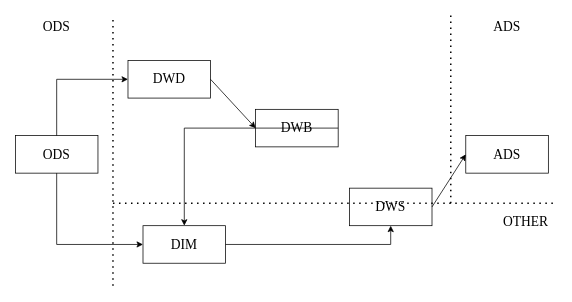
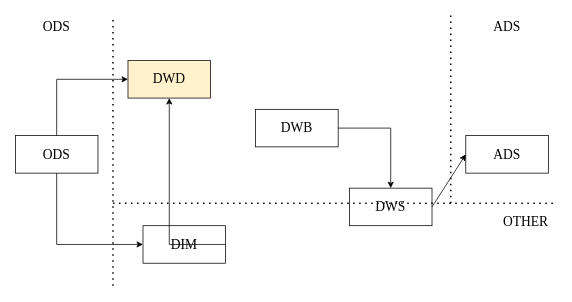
- <mxCell id="3" value="&lt;p style=&quot;font-size: 18px&quot;&gt;&lt;font face=&quot;Comic Sans MS&quot; style=&quot;font-size: 18px&quot;&gt;DWD&lt;/font&gt;&lt;/p&gt;" style="rounded=0;whiteSpace=wrap;html=1;fontSize=16;" vertex="1" parent="1"><mxGeometry x="170" y="80" width="110" height="50" as="geometry" /></mxCell>
+ <mxCell id="3" value="&lt;p style=&quot;font-size: 18px&quot;&gt;&lt;font face=&quot;Comic Sans MS&quot; style=&quot;font-size: 18px&quot;&gt;DWD&lt;/font&gt;&lt;/p&gt;" style="rounded=0;whiteSpace=wrap;html=1;fontSize=16;fillColor=#fff2cc;" vertex="1" parent="1"><mxGeometry x="170" y="80" width="110" height="50" as="geometry" /></mxCell>
- <mxCell id="10" value="" style="endArrow=classic;html=1;rounded=0;fontFamily=Comic Sans MS;fontSize=18;fontColor=#000000;exitX=1;exitY=0.5;exitDx=0;exitDy=0;entryX=0;entryY=0.5;entryDx=0;entryDy=0;" edge="1" parent="1" source="3" target="4"><mxGeometry width="50" height="50" relative="1" as="geometry"><mxPoint x="350" y="250" as="sourcePoint" /><mxPoint x="400" y="200" as="targetPoint" /></mxGeometry></mxCell>
- <mxCell id="11" value="" style="edgeStyle=segmentEdgeStyle;endArrow=classic;html=1;rounded=0;fontFamily=Comic Sans MS;fontSize=18;fontColor=#000000;exitX=1;exitY=0.5;exitDx=0;exitDy=0;" edge="1" parent="1" source="4" target="7"><mxGeometry width="50" height="50" relative="1" as="geometry"><mxPoint x="420" y="340" as="sourcePoint" /><mxPoint x="470" y="290" as="targetPoint" /></mxGeometry></mxCell>
+ <mxCell id="11" value="" style="edgeStyle=segmentEdgeStyle;endArrow=classic;html=1;rounded=0;fontFamily=Comic Sans MS;fontSize=18;fontColor=#000000;exitX=1;exitY=0.5;exitDx=0;exitDy=0;entryX=0.5;entryY=0;entryDx=0;entryDy=0;" edge="1" parent="1" source="4" target="5"><mxGeometry width="50" height="50" relative="1" as="geometry"><mxPoint x="420" y="340" as="sourcePoint" /><mxPoint x="470" y="290" as="targetPoint" /></mxGeometry></mxCell>
- <mxCell id="12" value="" style="edgeStyle=segmentEdgeStyle;endArrow=classic;html=1;rounded=0;fontFamily=Comic Sans MS;fontSize=18;fontColor=#000000;exitX=1;exitY=0.5;exitDx=0;exitDy=0;entryX=0.5;entryY=1;entryDx=0;entryDy=0;" edge="1" parent="1" source="7" target="5"><mxGeometry width="50" height="50" relative="1" as="geometry"><mxPoint x="330" y="350" as="sourcePoint" /><mxPoint x="380" y="300" as="targetPoint" /></mxGeometry></mxCell>
+ <mxCell id="12" value="" style="edgeStyle=segmentEdgeStyle;endArrow=classic;html=1;rounded=0;fontFamily=Comic Sans MS;fontSize=18;fontColor=#000000;exitX=1;exitY=0.5;exitDx=0;exitDy=0;" edge="1" parent="1" source="7" target="3"><mxGeometry width="50" height="50" relative="1" as="geometry"><mxPoint x="330" y="350" as="sourcePoint" /><mxPoint x="380" y="300" as="targetPoint" /></mxGeometry></mxCell>
